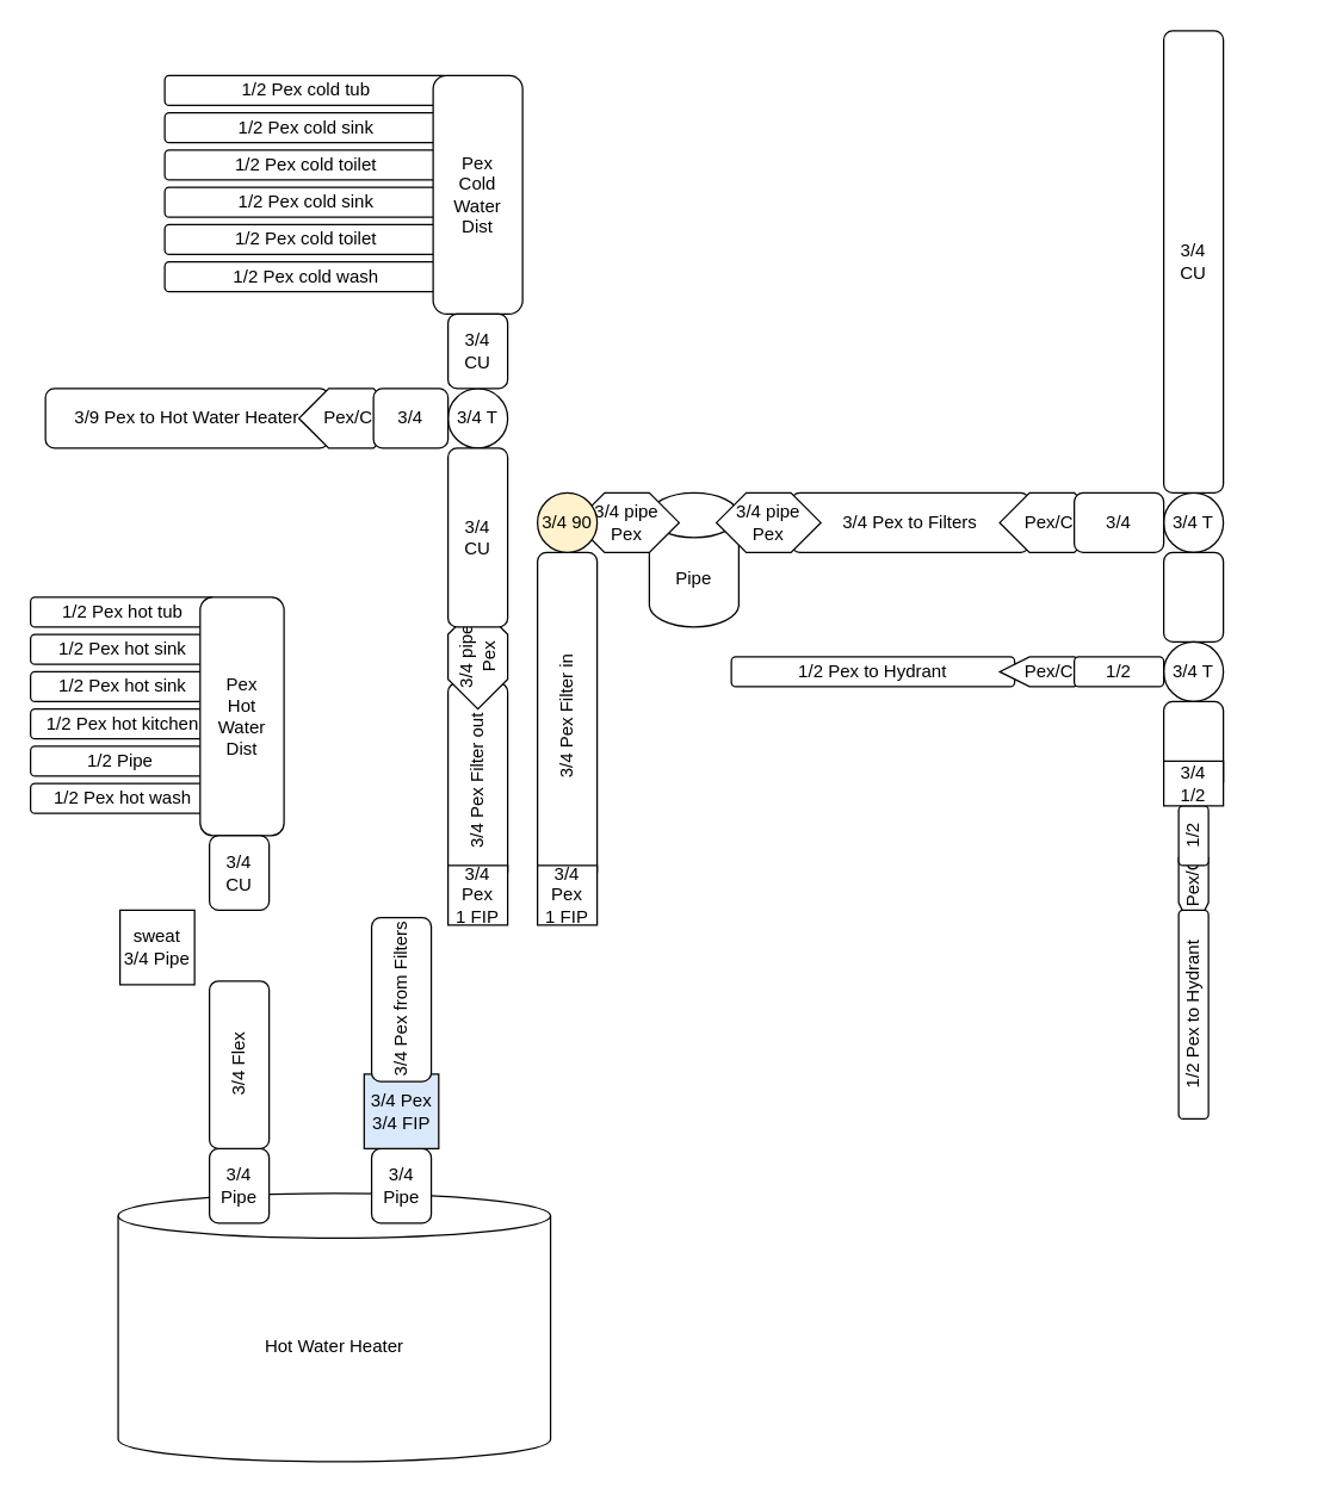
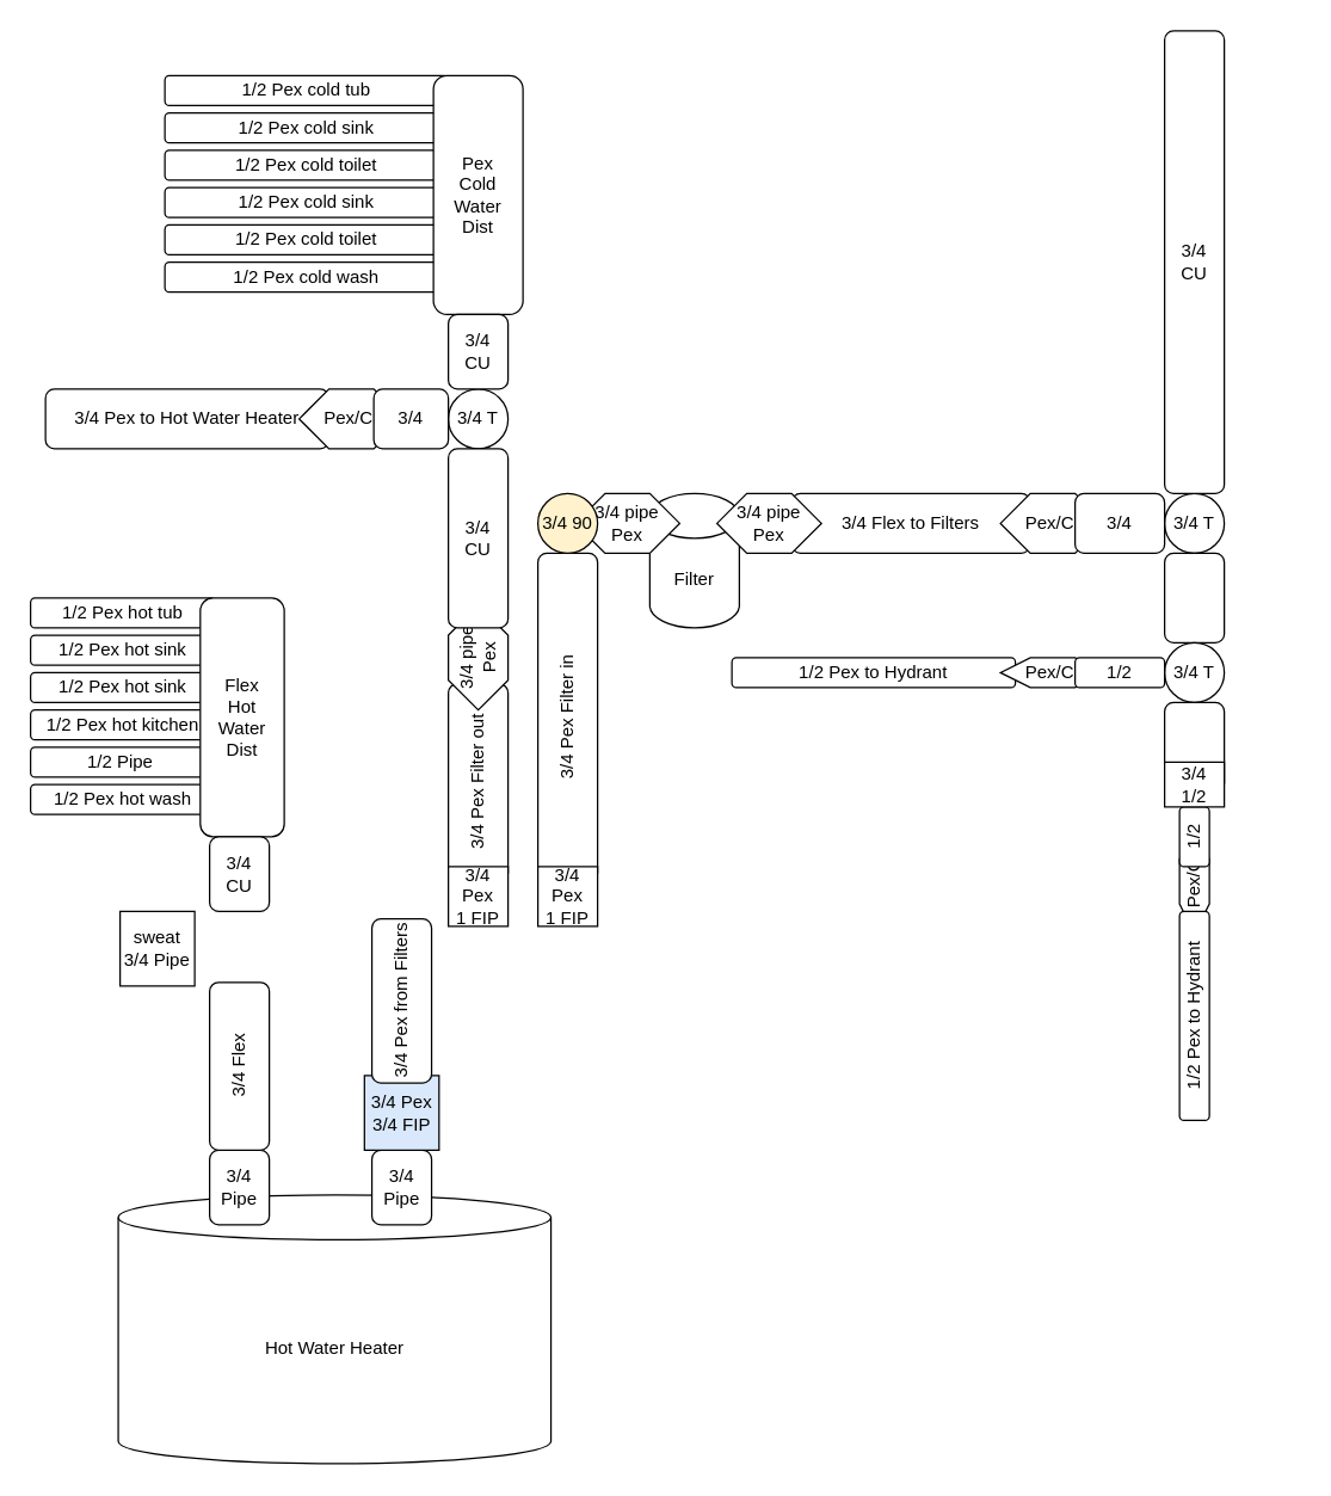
- <mxCell id="36" value="3/9 Pex to Hot Water Heater" style="rounded=1;whiteSpace=wrap;html=1;" vertex="1" parent="1"><mxGeometry x="30" y="260" width="190" height="40" as="geometry" /></mxCell>
+ <mxCell id="36" value="3/4 Pex to Hot Water Heater" style="rounded=1;whiteSpace=wrap;html=1;" vertex="1" parent="1"><mxGeometry x="30" y="260" width="190" height="40" as="geometry" /></mxCell>
- <mxCell id="6" value="3/4 Pex to Filters" style="rounded=1;whiteSpace=wrap;html=1;" vertex="1" parent="1"><mxGeometry x="530" y="330" width="160" height="40" as="geometry" /></mxCell>
+ <mxCell id="6" value="3/4 Flex to Filters" style="rounded=1;whiteSpace=wrap;html=1;" vertex="1" parent="1"><mxGeometry x="530" y="330" width="160" height="40" as="geometry" /></mxCell>
- <mxCell id="21" value="Pipe" style="shape=cylinder3;whiteSpace=wrap;html=1;boundedLbl=1;backgroundOutline=1;size=15;" vertex="1" parent="1"><mxGeometry x="435" y="330" width="60" height="90" as="geometry" /></mxCell>
+ <mxCell id="21" value="Filter" style="shape=cylinder3;whiteSpace=wrap;html=1;boundedLbl=1;backgroundOutline=1;size=15;" vertex="1" parent="1"><mxGeometry x="435" y="330" width="60" height="90" as="geometry" /></mxCell>
- <mxCell id="45" value="Pex&lt;br&gt;Hot&lt;br&gt;Water&lt;br&gt;Dist" style="rounded=1;whiteSpace=wrap;html=1;" vertex="1" parent="1"><mxGeometry x="133.75" y="400" width="56.25" height="160" as="geometry" /></mxCell>
+ <mxCell id="45" value="Flex&lt;br&gt;Hot&lt;br&gt;Water&lt;br&gt;Dist" style="rounded=1;whiteSpace=wrap;html=1;" vertex="1" parent="1"><mxGeometry x="133.75" y="400" width="56.25" height="160" as="geometry" /></mxCell>
